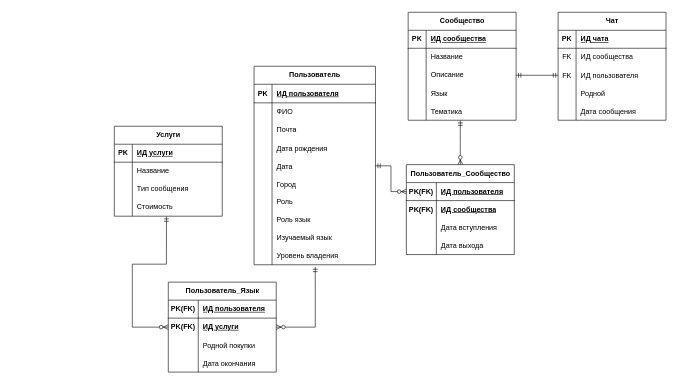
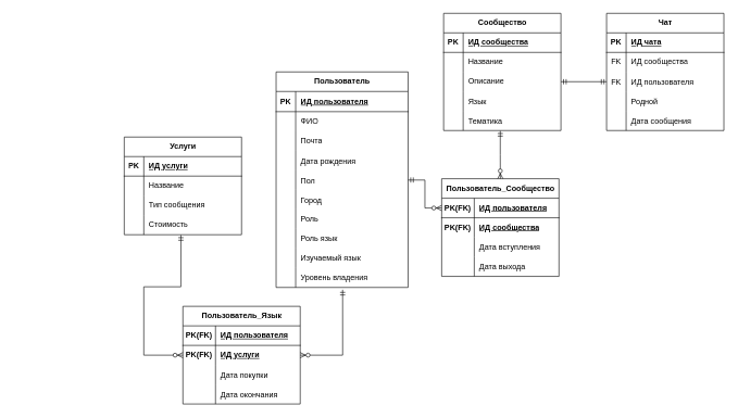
- <mxCell id="22" value="Дата" style="shape=partialRectangle;connectable=0;fillColor=none;top=0;left=0;bottom=0;right=0;align=left;spacingLeft=6;overflow=hidden;" parent="20" vertex="1"><mxGeometry x="30" width="172.5" height="30" as="geometry"><mxRectangle width="172.5" height="30" as="alternateBounds" /></mxGeometry></mxCell>
+ <mxCell id="22" value="Пол" style="shape=partialRectangle;connectable=0;fillColor=none;top=0;left=0;bottom=0;right=0;align=left;spacingLeft=6;overflow=hidden;" parent="20" vertex="1"><mxGeometry x="30" width="172.5" height="30" as="geometry"><mxRectangle width="172.5" height="30" as="alternateBounds" /></mxGeometry></mxCell>
- <mxCell id="105" value="Родной покупки" style="shape=partialRectangle;connectable=0;fillColor=none;top=0;left=0;bottom=0;right=0;align=left;spacingLeft=6;overflow=hidden;" parent="103" vertex="1"><mxGeometry x="50" width="130" height="30" as="geometry"><mxRectangle width="130" height="30" as="alternateBounds" /></mxGeometry></mxCell>
+ <mxCell id="105" value="Дата покупки" style="shape=partialRectangle;connectable=0;fillColor=none;top=0;left=0;bottom=0;right=0;align=left;spacingLeft=6;overflow=hidden;" parent="103" vertex="1"><mxGeometry x="50" width="130" height="30" as="geometry"><mxRectangle width="130" height="30" as="alternateBounds" /></mxGeometry></mxCell>
